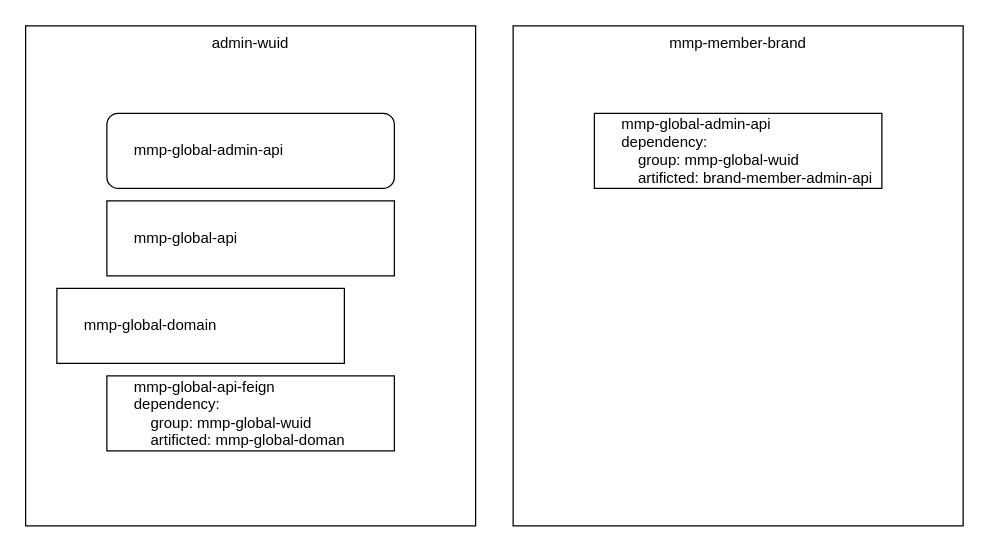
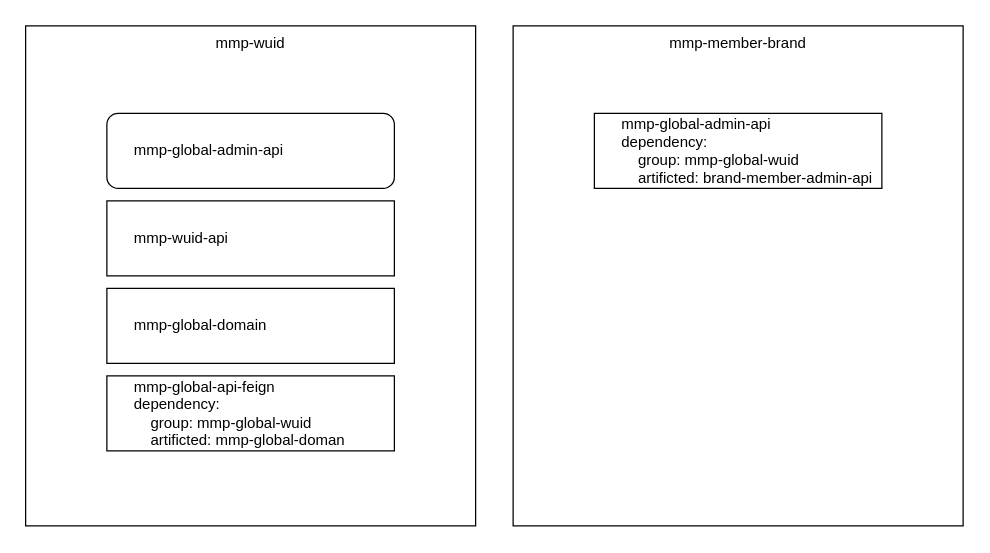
- <mxCell id="2" value="admin-wuid" style="rounded=0;whiteSpace=wrap;html=1;verticalAlign=top;" vertex="1" parent="1"><mxGeometry x="20" y="20" width="360" height="400" as="geometry" /></mxCell>
+ <mxCell id="2" value="mmp-wuid" style="rounded=0;whiteSpace=wrap;html=1;verticalAlign=top;" vertex="1" parent="1"><mxGeometry x="20" y="20" width="360" height="400" as="geometry" /></mxCell>
- <mxCell id="4" value="mmp-global-api" style="rounded=0;whiteSpace=wrap;html=1;align=left;spacingLeft=20;" vertex="1" parent="1"><mxGeometry x="85" y="160" width="230" height="60" as="geometry" /></mxCell>
+ <mxCell id="4" value="mmp-wuid-api" style="rounded=0;whiteSpace=wrap;html=1;align=left;spacingLeft=20;" vertex="1" parent="1"><mxGeometry x="85" y="160" width="230" height="60" as="geometry" /></mxCell>
- <mxCell id="5" value="mmp-global-domain" style="rounded=0;whiteSpace=wrap;html=1;align=left;spacingLeft=20;" vertex="1" parent="1"><mxGeometry x="45" y="230" width="230" height="60" as="geometry" /></mxCell>
+ <mxCell id="5" value="mmp-global-domain" style="rounded=0;whiteSpace=wrap;html=1;align=left;spacingLeft=20;" vertex="1" parent="1"><mxGeometry x="85" y="230" width="230" height="60" as="geometry" /></mxCell>
